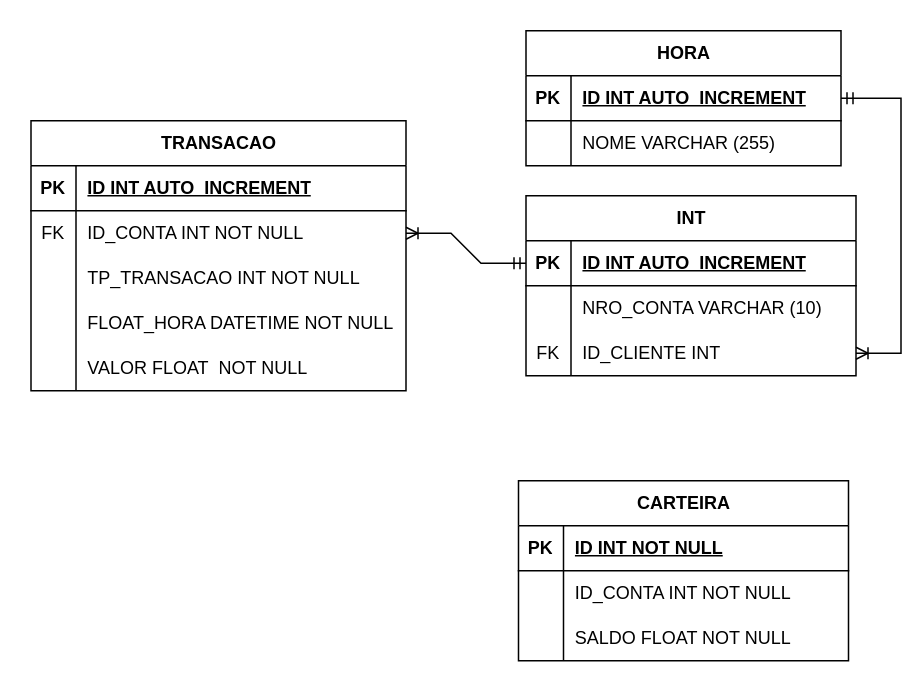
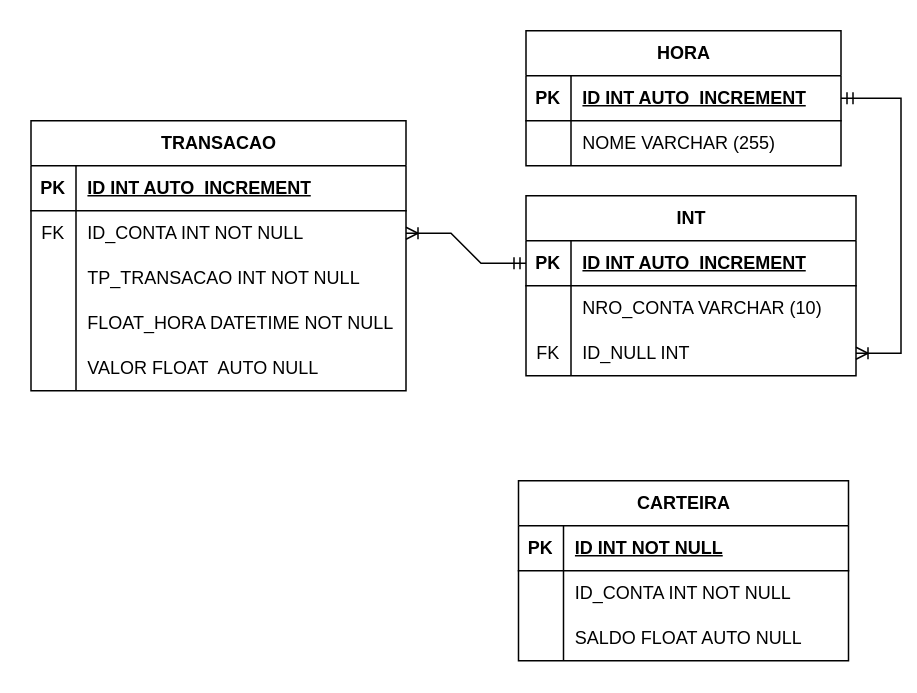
- <mxCell id="18" value="ID_CLIENTE INT" style="shape=partialRectangle;connectable=0;fillColor=none;top=0;left=0;bottom=0;right=0;align=left;spacingLeft=6;overflow=hidden;whiteSpace=wrap;html=1;" parent="16" vertex="1"><mxGeometry x="30" width="190" height="30" as="geometry"><mxRectangle width="190" height="30" as="alternateBounds" /></mxGeometry></mxCell>
+ <mxCell id="18" value="ID_NULL INT" style="shape=partialRectangle;connectable=0;fillColor=none;top=0;left=0;bottom=0;right=0;align=left;spacingLeft=6;overflow=hidden;whiteSpace=wrap;html=1;" parent="16" vertex="1"><mxGeometry x="30" width="190" height="30" as="geometry"><mxRectangle width="190" height="30" as="alternateBounds" /></mxGeometry></mxCell>
- <mxCell id="35" value="VALOR FLOAT&amp;nbsp; NOT NULL" style="shape=partialRectangle;connectable=0;fillColor=none;top=0;left=0;bottom=0;right=0;align=left;spacingLeft=6;overflow=hidden;whiteSpace=wrap;html=1;" parent="33" vertex="1"><mxGeometry x="30" width="220" height="30" as="geometry"><mxRectangle width="220" height="30" as="alternateBounds" /></mxGeometry></mxCell>
+ <mxCell id="35" value="VALOR FLOAT&amp;nbsp; AUTO NULL" style="shape=partialRectangle;connectable=0;fillColor=none;top=0;left=0;bottom=0;right=0;align=left;spacingLeft=6;overflow=hidden;whiteSpace=wrap;html=1;" parent="33" vertex="1"><mxGeometry x="30" width="220" height="30" as="geometry"><mxRectangle width="220" height="30" as="alternateBounds" /></mxGeometry></mxCell>
- <mxCell id="46" value="SALDO FLOAT NOT NULL" style="shape=partialRectangle;connectable=0;fillColor=none;top=0;left=0;bottom=0;right=0;align=left;spacingLeft=6;overflow=hidden;whiteSpace=wrap;html=1;" parent="44" vertex="1"><mxGeometry x="30" width="190" height="30" as="geometry"><mxRectangle width="190" height="30" as="alternateBounds" /></mxGeometry></mxCell>
+ <mxCell id="46" value="SALDO FLOAT AUTO NULL" style="shape=partialRectangle;connectable=0;fillColor=none;top=0;left=0;bottom=0;right=0;align=left;spacingLeft=6;overflow=hidden;whiteSpace=wrap;html=1;" parent="44" vertex="1"><mxGeometry x="30" width="190" height="30" as="geometry"><mxRectangle width="190" height="30" as="alternateBounds" /></mxGeometry></mxCell>
